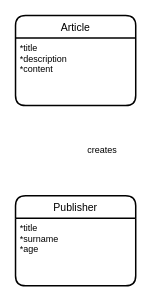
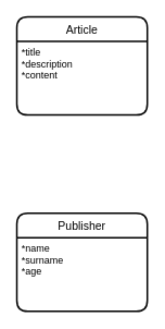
- <mxCell id="6" value="creates" style="text;html=1;align=center;verticalAlign=middle;resizable=0;points=[];autosize=1;strokeColor=none;fillColor=none;" vertex="1" parent="1"><mxGeometry x="100" y="190" width="70" height="20" as="geometry" /></mxCell>
- <mxCell id="5" value="*title&#10;*surname&#10;*age" style="align=left;strokeColor=none;fillColor=none;spacingLeft=4;fontSize=12;verticalAlign=top;resizable=0;rotatable=0;part=1;" vertex="1" parent="4"><mxGeometry y="30" width="160" height="90" as="geometry" /></mxCell>
+ <mxCell id="5" value="*name&#10;*surname&#10;*age" style="align=left;strokeColor=none;fillColor=none;spacingLeft=4;fontSize=12;verticalAlign=top;resizable=0;rotatable=0;part=1;" vertex="1" parent="4"><mxGeometry y="30" width="160" height="90" as="geometry" /></mxCell>
